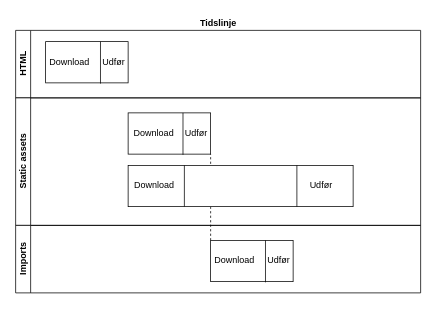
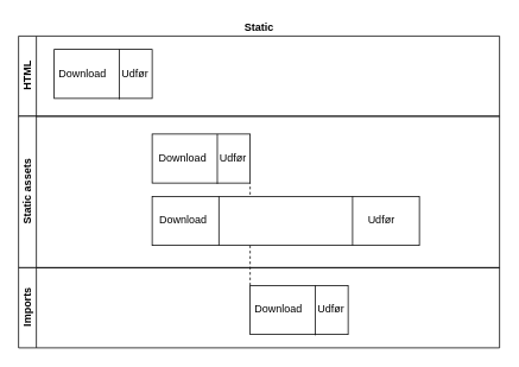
- <mxCell id="2" value="Tidslinje" style="swimlane;html=1;childLayout=stackLayout;resizeParent=1;resizeParentMax=0;horizontal=1;startSize=20;horizontalStack=0;fillColor=none;strokeColor=none;" parent="1" vertex="1"><mxGeometry x="20" y="20" width="540" height="370" as="geometry" /></mxCell>
+ <mxCell id="2" value="Static" style="swimlane;html=1;childLayout=stackLayout;resizeParent=1;resizeParentMax=0;horizontal=1;startSize=20;horizontalStack=0;fillColor=none;strokeColor=none;" parent="1" vertex="1"><mxGeometry x="20" y="20" width="540" height="370" as="geometry" /></mxCell>
